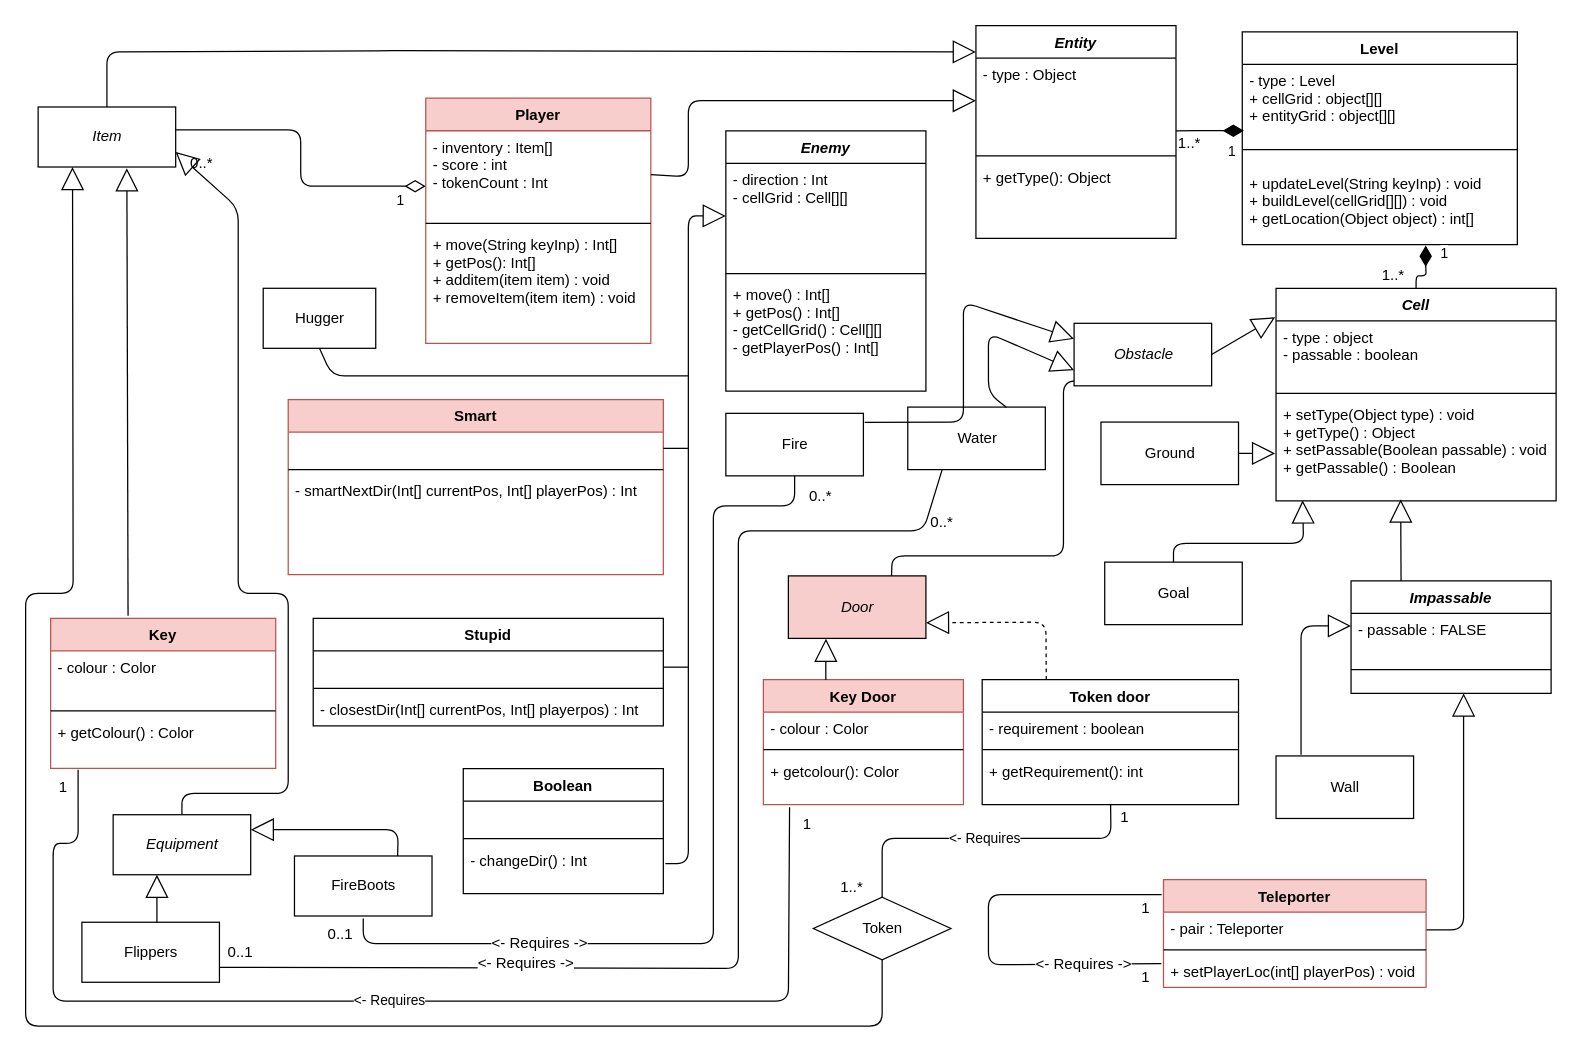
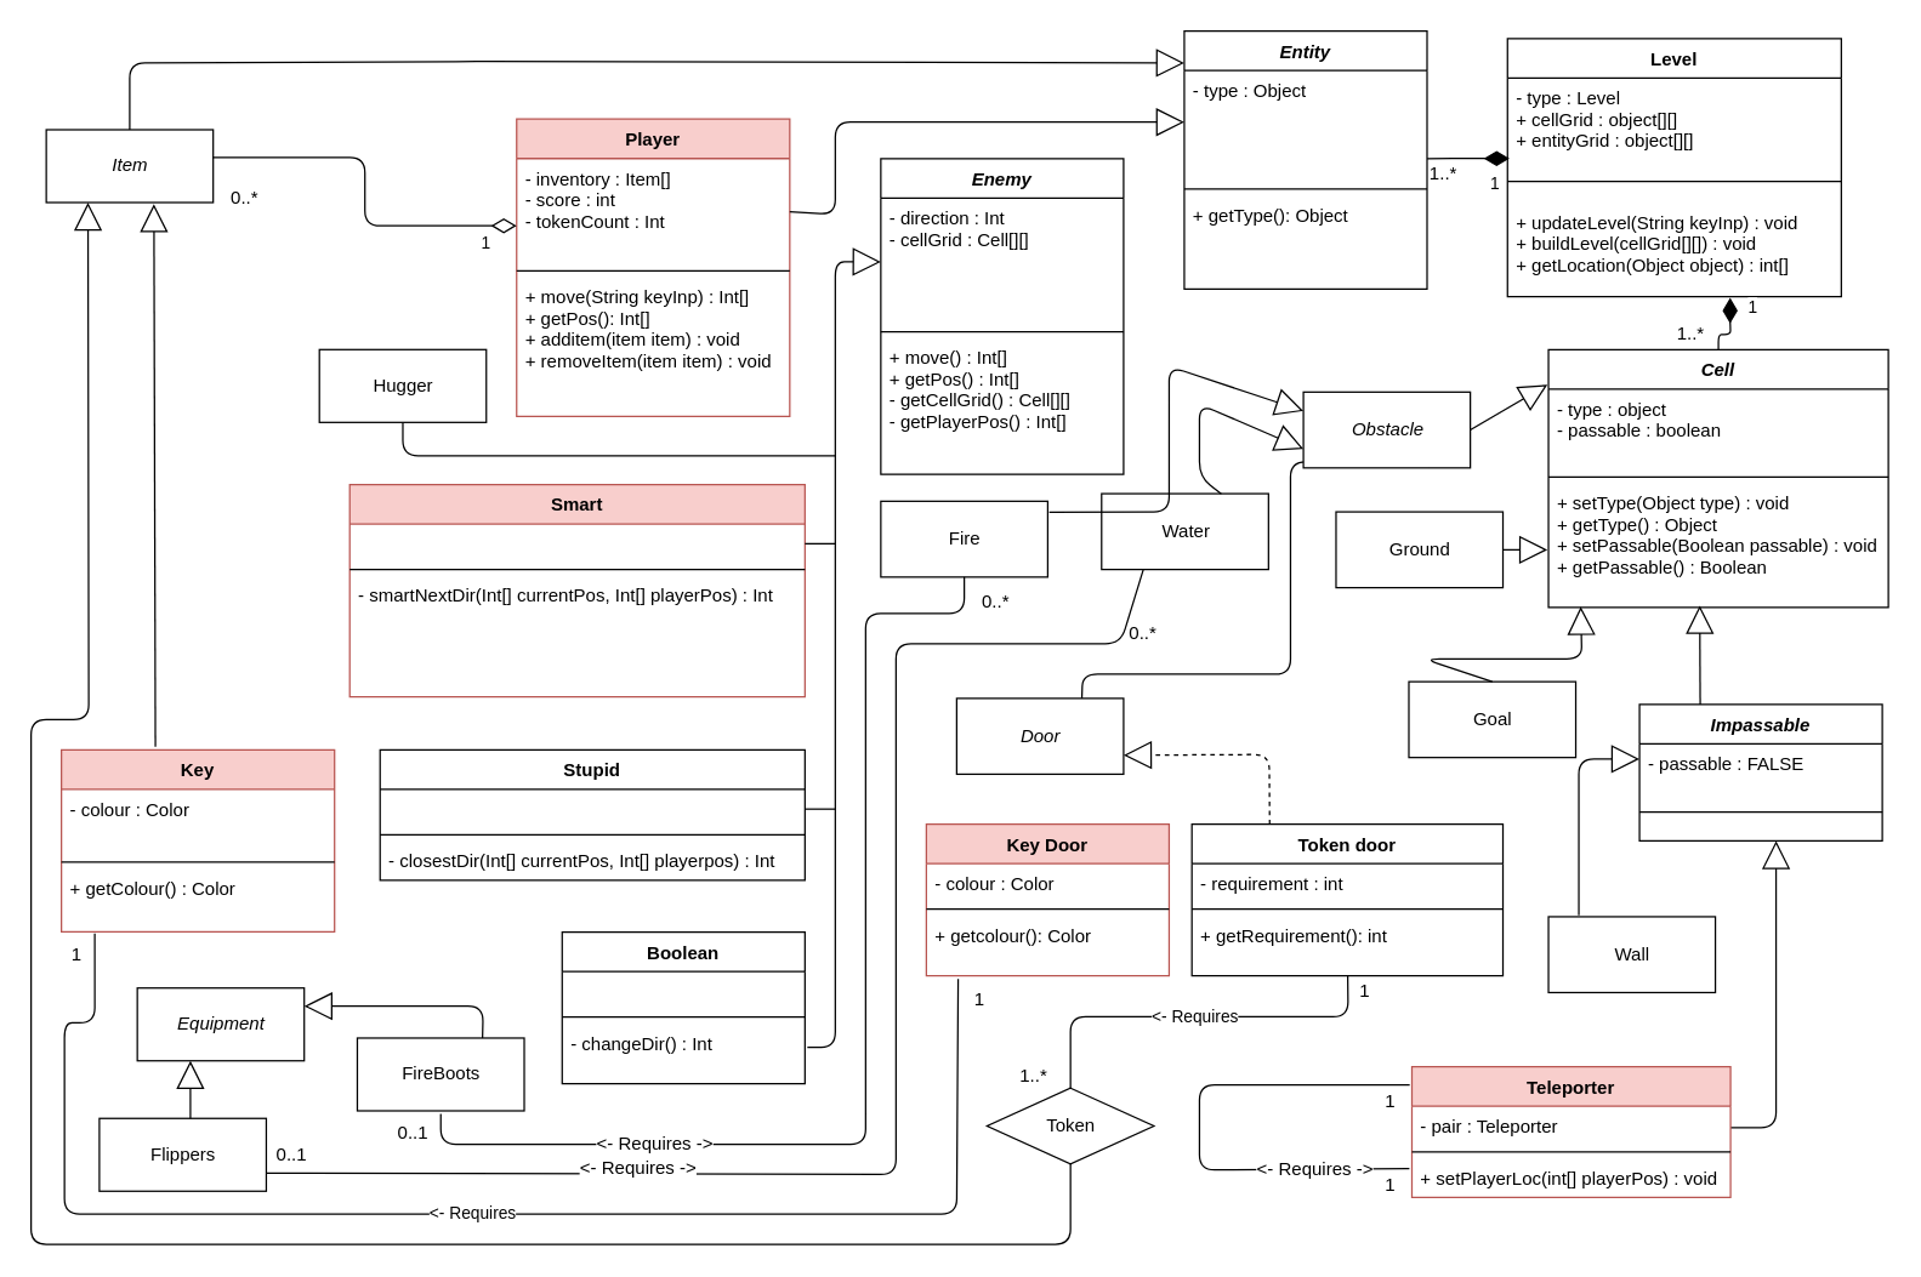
- <mxCell id="104" value="Hugger" style="html=1;" parent="1" vertex="1"><mxGeometry x="210" y="230" width="90" height="48" as="geometry" /></mxCell>
+ <mxCell id="104" value="Hugger" style="html=1;" parent="1" vertex="1"><mxGeometry x="210" y="230" width="110" height="48" as="geometry" /></mxCell>
- <mxCell id="66" value="" style="endArrow=block;endSize=16;endFill=0;html=1;exitX=0.5;exitY=0;exitDx=0;exitDy=0;entryX=1;entryY=0.75;entryDx=0;entryDy=0;" parent="1" source="102" target="103" edge="1"><mxGeometry width="160" relative="1" as="geometry"><mxPoint x="110" y="474" as="sourcePoint" /><mxPoint x="200" y="144" as="targetPoint" /><Array as="points"><mxPoint x="145" y="634" /><mxPoint x="230" y="634" /><mxPoint x="230" y="474" /><mxPoint x="190" y="474" /><mxPoint x="190" y="394" /><mxPoint x="190" y="304" /><mxPoint x="190" y="166" /></Array></mxGeometry></mxCell>
- <mxCell id="9" value="Goal" style="html=1;" parent="1" vertex="1"><mxGeometry x="883" y="449" width="110" height="50" as="geometry" /></mxCell>
+ <mxCell id="9" value="Goal" style="html=1;" parent="1" vertex="1"><mxGeometry x="928" y="449" width="110" height="50" as="geometry" /></mxCell>
- <mxCell id="13" value="&lt;i&gt;Door&lt;/i&gt;" style="html=1;fillColor=#f8cecc;" parent="1" vertex="1"><mxGeometry x="630" y="460" width="110" height="50" as="geometry" /></mxCell>
+ <mxCell id="13" value="&lt;i&gt;Door&lt;/i&gt;" style="html=1;" parent="1" vertex="1"><mxGeometry x="630" y="460" width="110" height="50" as="geometry" /></mxCell>
- <mxCell id="69" value="" style="endArrow=block;endSize=16;endFill=0;html=1;exitX=0.312;exitY=0.003;exitDx=0;exitDy=0;exitPerimeter=0;entryX=0.273;entryY=1.004;entryDx=0;entryDy=0;entryPerimeter=0;" parent="1" source="18" target="13" edge="1"><mxGeometry width="160" relative="1" as="geometry"><mxPoint x="660" y="541" as="sourcePoint" /><mxPoint x="660" y="511" as="targetPoint" /><Array as="points" /></mxGeometry></mxCell>
- <mxCell id="15" value="- requirement : boolean" style="text;strokeColor=none;fillColor=none;align=left;verticalAlign=top;spacingLeft=4;spacingRight=4;overflow=hidden;rotatable=0;points=[[0,0.5],[1,0.5]];portConstraint=eastwest;" parent="14" vertex="1"><mxGeometry y="26" width="205" height="26" as="geometry" /></mxCell>
+ <mxCell id="15" value="- requirement : int" style="text;strokeColor=none;fillColor=none;align=left;verticalAlign=top;spacingLeft=4;spacingRight=4;overflow=hidden;rotatable=0;points=[[0,0.5],[1,0.5]];portConstraint=eastwest;" parent="14" vertex="1"><mxGeometry y="26" width="205" height="26" as="geometry" /></mxCell>
